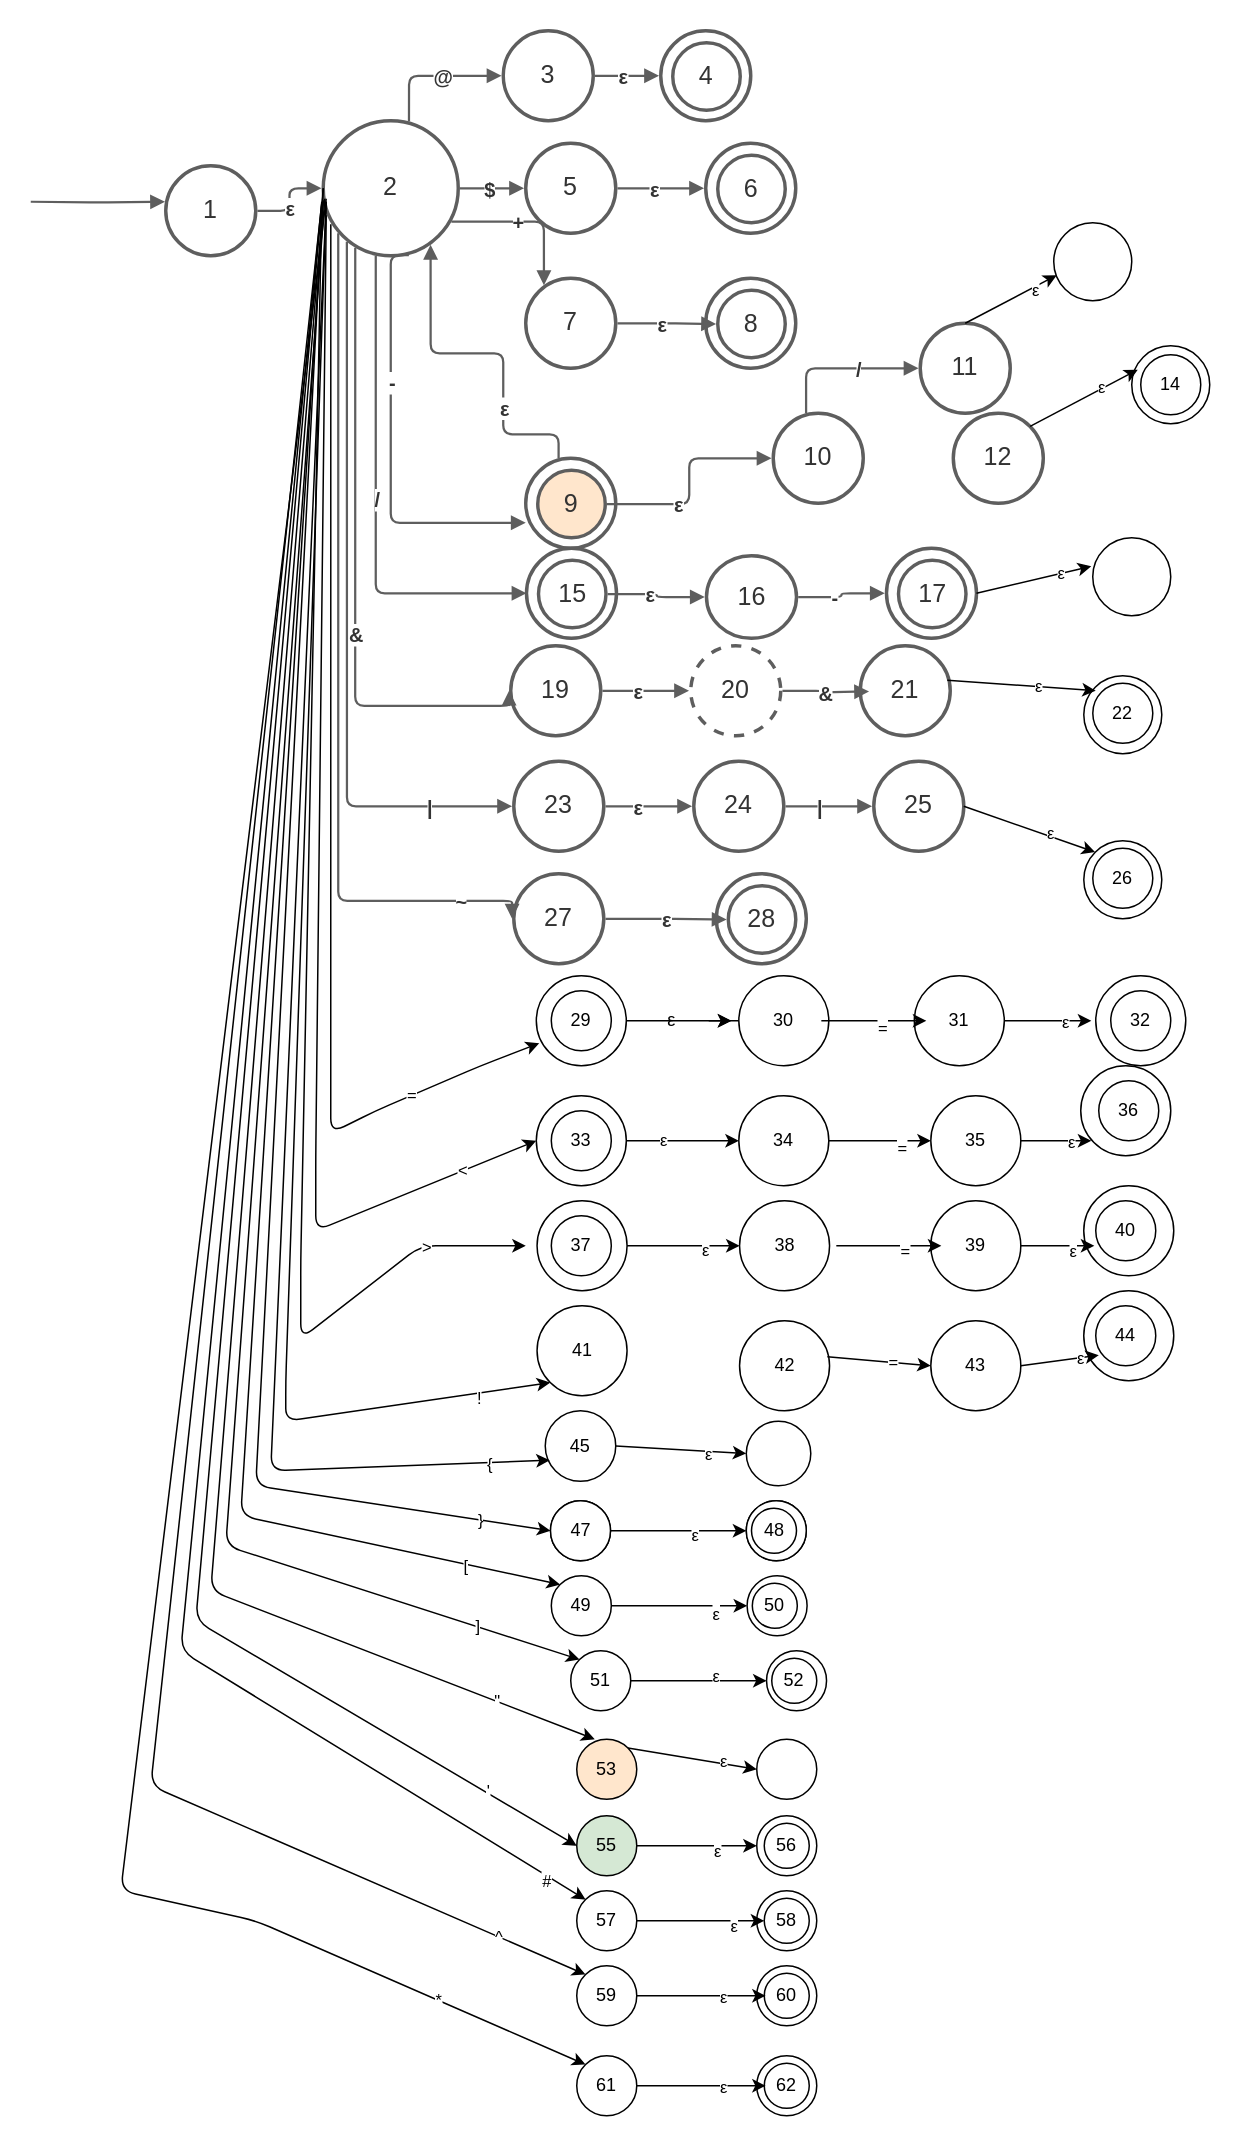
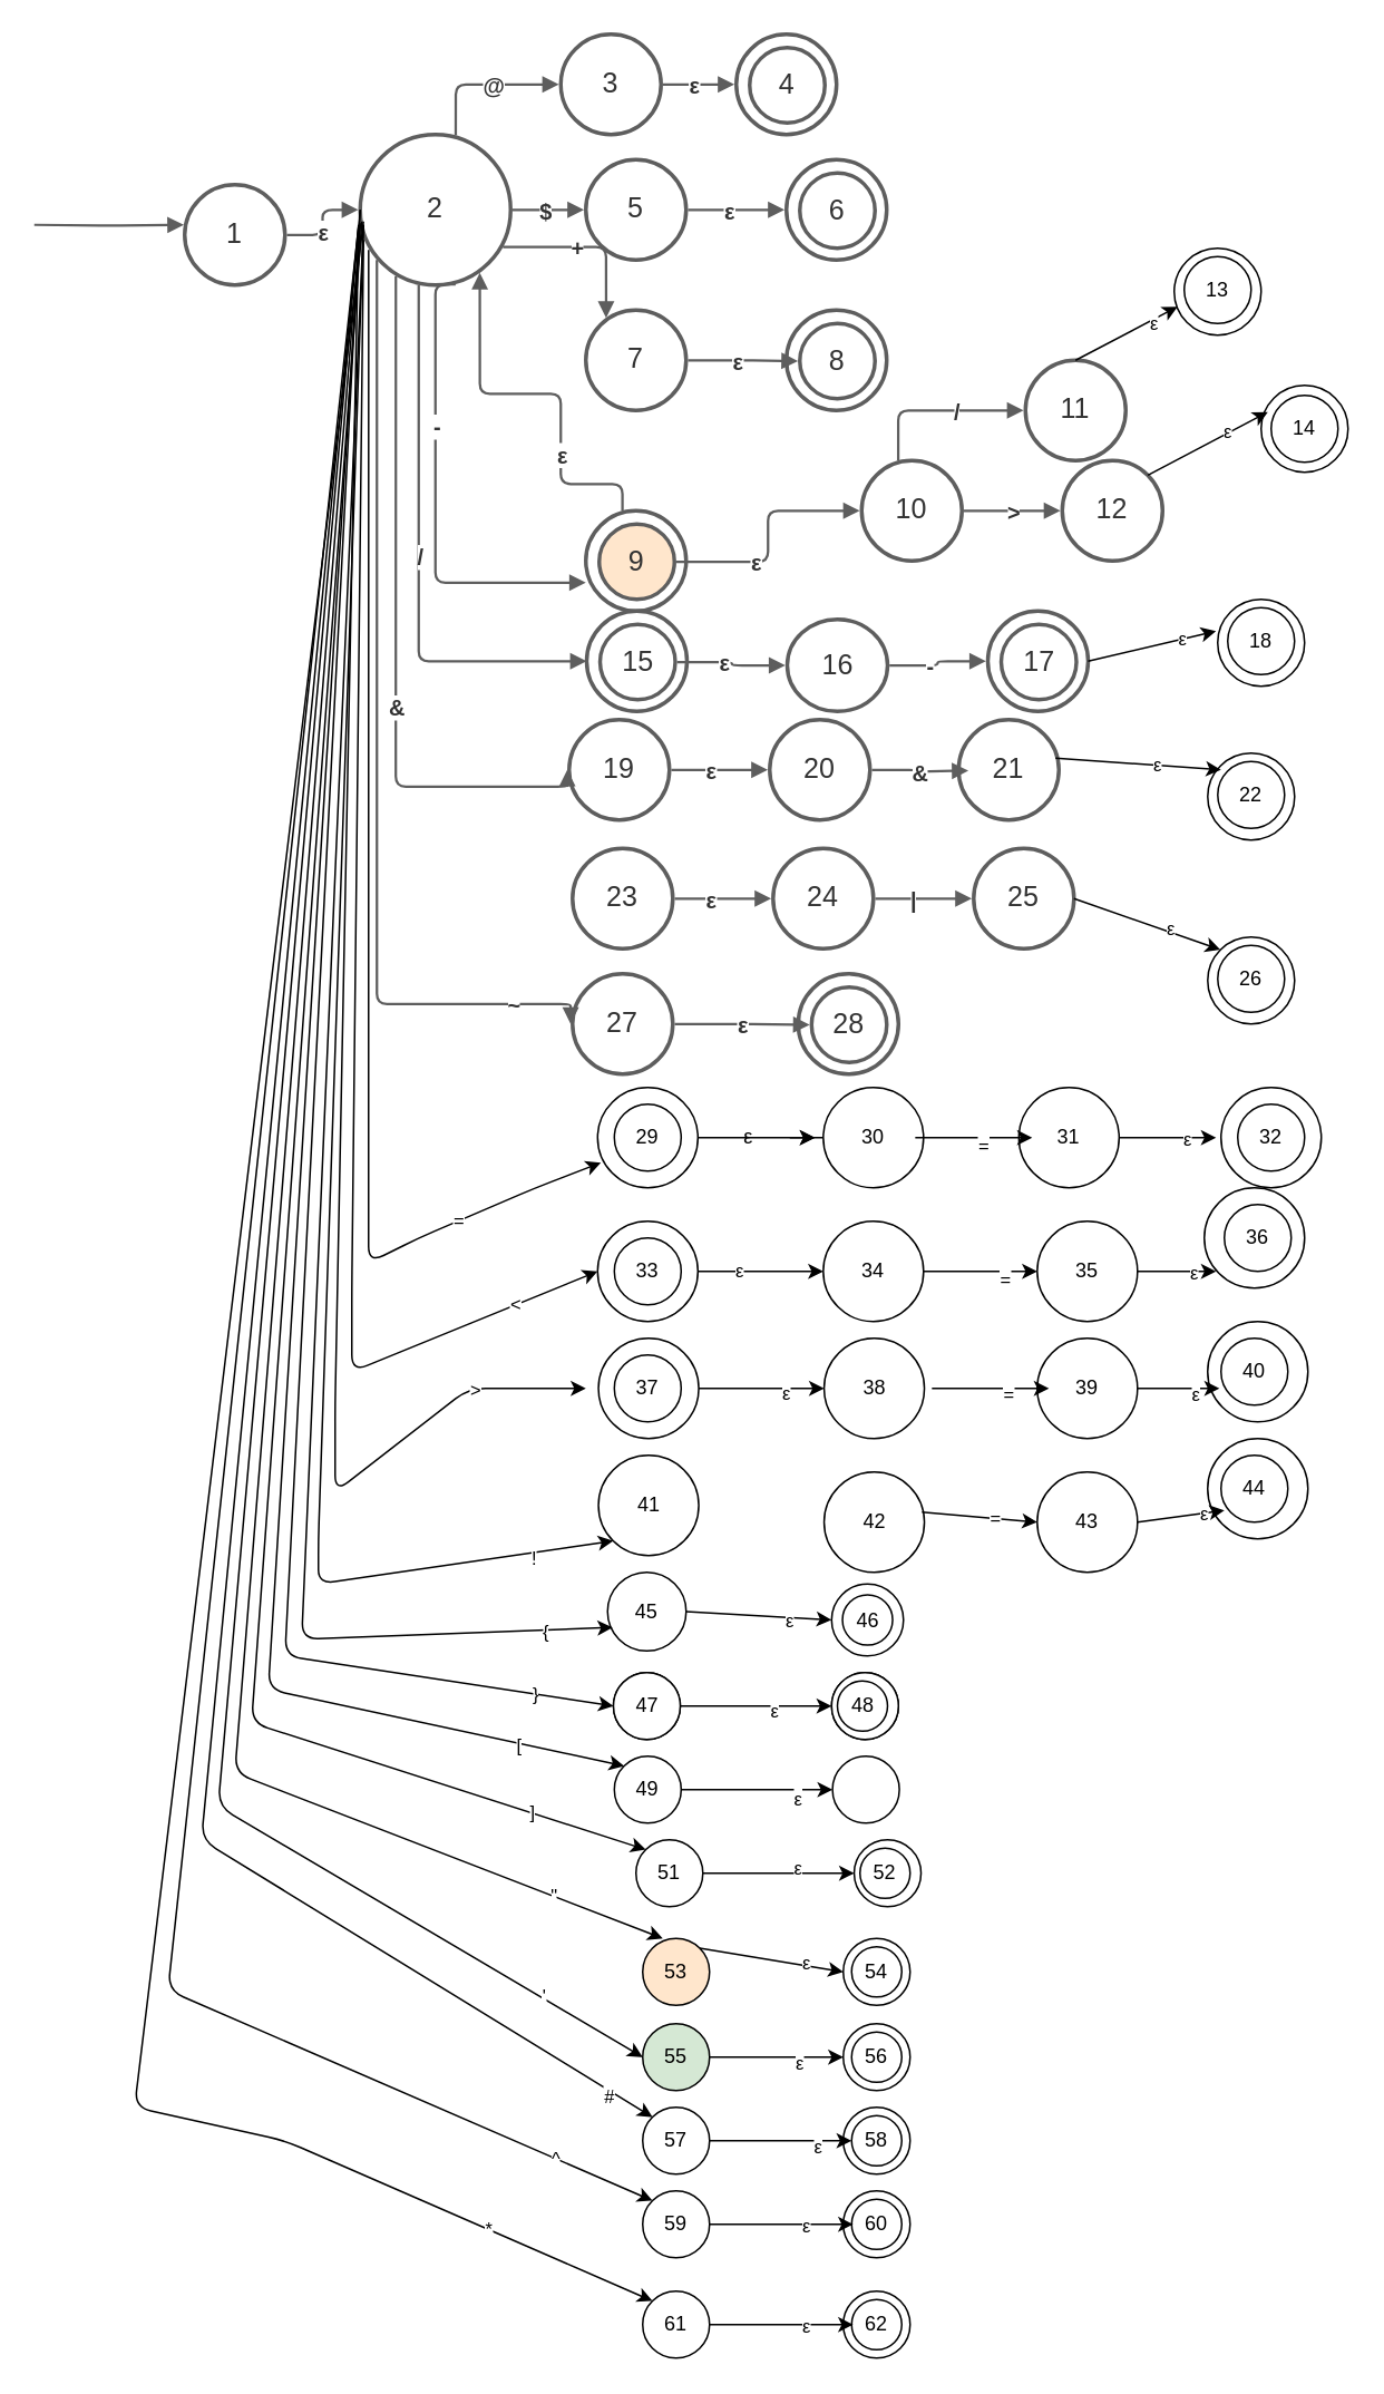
+ <mxCell id="195" value="13" style="ellipse;whiteSpace=wrap;html=1;aspect=fixed;" vertex="1" parent="1"><mxGeometry x="708" y="153" width="40" height="40" as="geometry" /></mxCell>
+ <mxCell id="41" value="" style="html=1;jettySize=18;whiteSpace=wrap;fontSize=13;strokeColor=#5E5E5E;strokeWidth=1.5;rounded=1;arcSize=12;edgeStyle=orthogonalEdgeStyle;startArrow=none;;endArrow=block;endFill=1;;exitX=1.019;exitY=0.5;exitPerimeter=0;entryX=-0.019;entryY=0.5;entryPerimeter=0;" edge="1" parent="1" source="32" target="36"><mxGeometry width="100" height="100" relative="1" as="geometry"><Array as="points" /></mxGeometry></mxCell>
+ <mxCell id="42" value="&amp;gt;" style="text;html=1;resizable=0;labelBackgroundColor=#ffffff;align=center;verticalAlign=middle;fontStyle=1;fontColor=#333333;;fontSize=13.3;" vertex="1" parent="41"><mxGeometry relative="1" as="geometry" /></mxCell>
+ <mxCell id="201" value="18" style="ellipse;whiteSpace=wrap;html=1;aspect=fixed;" vertex="1" parent="1"><mxGeometry x="733.997" y="363" width="40" height="40" as="geometry" /></mxCell>
- <mxCell id="64" value="" style="html=1;jettySize=18;whiteSpace=wrap;fontSize=13;strokeColor=#5E5E5E;strokeWidth=1.5;rounded=1;arcSize=12;edgeStyle=orthogonalEdgeStyle;startArrow=none;;endArrow=block;endFill=1;;exitX=0.175;exitY=0.896;exitPerimeter=0;entryX=-0.019;entryY=0.5;entryPerimeter=0;" edge="1" parent="1" source="4" target="63"><mxGeometry width="100" height="100" relative="1" as="geometry"><Array as="points"><mxPoint x="231" y="537" /></Array></mxGeometry></mxCell>
- <mxCell id="65" value="|" style="text;html=1;resizable=0;labelBackgroundColor=#ffffff;align=center;verticalAlign=middle;fontStyle=1;fontColor=#333333;;fontSize=13.3;" vertex="1" parent="64"><mxGeometry x="0.77" relative="1" as="geometry" /></mxCell>
- <mxCell id="57" value="20" style="html=1;overflow=block;blockSpacing=1;whiteSpace=wrap;ellipse;whiteSpace=wrap;fontSize=16.7;fontColor=#333333;spacing=3.8;strokeColor=#5e5e5e;strokeOpacity=100;rounded=1;absoluteArcSize=1;arcSize=9;strokeWidth=2.3;dashed=1;" vertex="1" parent="1"><mxGeometry x="460" y="430" width="60" height="60" as="geometry" /></mxCell>
+ <mxCell id="57" value="20" style="html=1;overflow=block;blockSpacing=1;whiteSpace=wrap;ellipse;whiteSpace=wrap;fontSize=16.7;fontColor=#333333;spacing=3.8;strokeColor=#5e5e5e;strokeOpacity=100;rounded=1;absoluteArcSize=1;arcSize=9;strokeWidth=2.3;" vertex="1" parent="1"><mxGeometry x="460" y="430" width="60" height="60" as="geometry" /></mxCell>
+ <mxCell id="139" value="46" style="ellipse;whiteSpace=wrap;html=1;aspect=fixed;" vertex="1" parent="1"><mxGeometry x="503.53" y="953.5" width="30" height="30" as="geometry" /></mxCell>
- <mxCell id="150" value="50" style="ellipse;whiteSpace=wrap;html=1;aspect=fixed;" vertex="1" parent="1"><mxGeometry x="501.04" y="1055" width="30" height="30" as="geometry" /></mxCell>
+ <mxCell id="168" value="54" style="ellipse;whiteSpace=wrap;html=1;aspect=fixed;" vertex="1" parent="1"><mxGeometry x="509" y="1164" width="30" height="30" as="geometry" /></mxCell>
